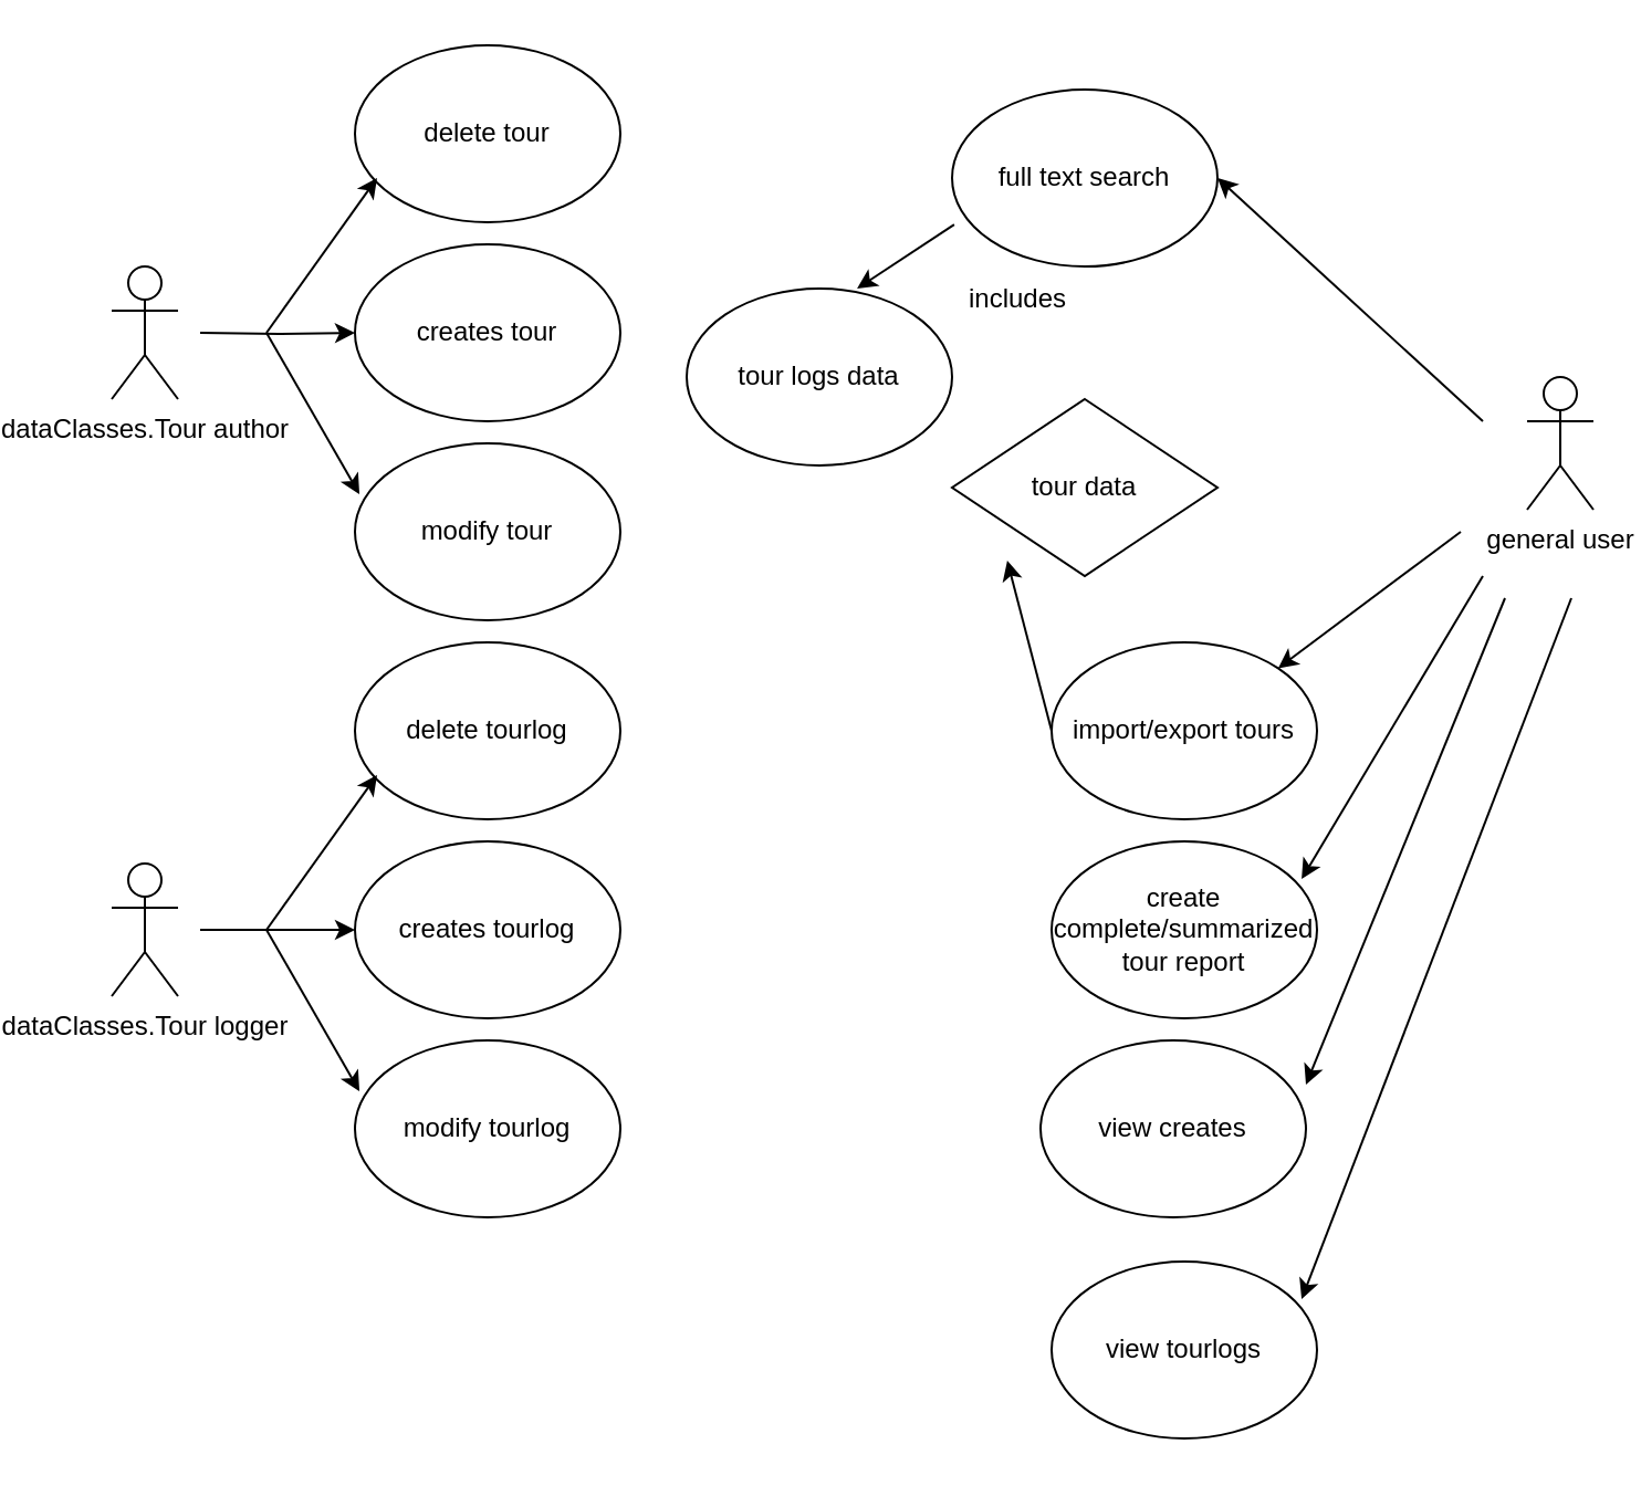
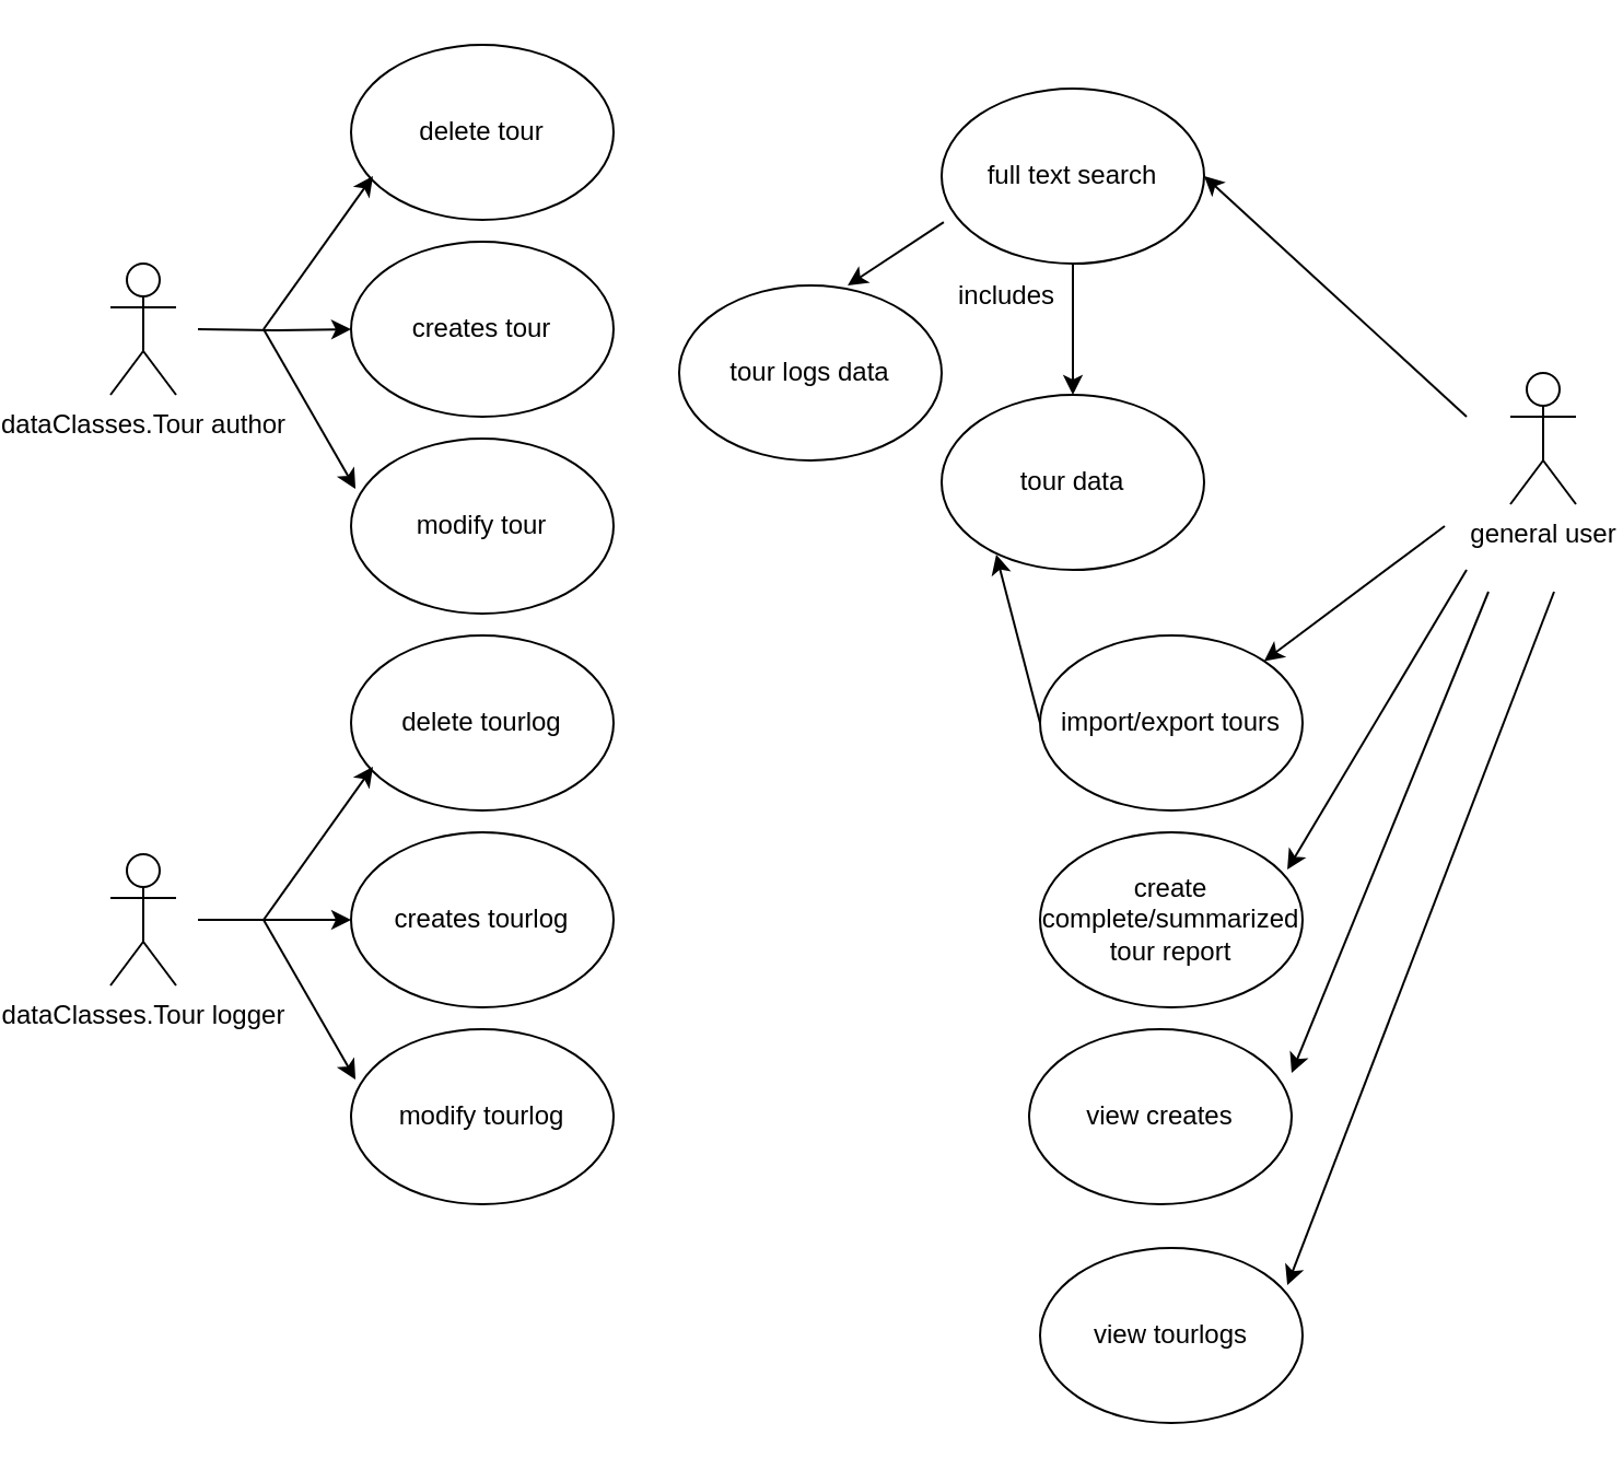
+ <mxCell id="22" value="" style="endArrow=classic;html=1;rounded=0;exitX=0.5;exitY=1;exitDx=0;exitDy=0;entryX=0.5;entryY=0;entryDx=0;entryDy=0;" edge="1" parent="1" source="17" target="19"><mxGeometry width="50" height="50" relative="1" as="geometry"><mxPoint x="520" y="180" as="sourcePoint" /><mxPoint x="570" y="130" as="targetPoint" /></mxGeometry></mxCell>
- <mxCell id="19" value="tour data" style="rhombus;whiteSpace=wrap;html=1;" vertex="1" parent="1"><mxGeometry x="400" y="180" width="120" height="80" as="geometry" /></mxCell>
+ <mxCell id="19" value="tour data" style="ellipse;whiteSpace=wrap;html=1;" vertex="1" parent="1"><mxGeometry x="400" y="180" width="120" height="80" as="geometry" /></mxCell>
